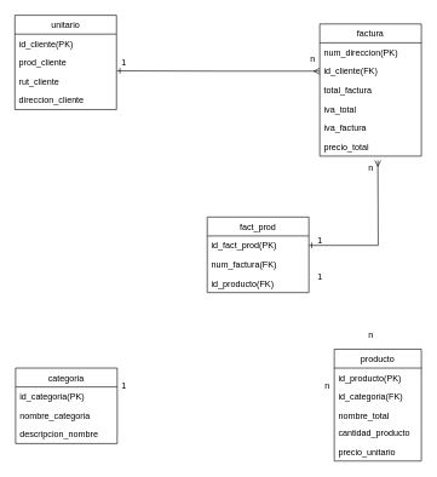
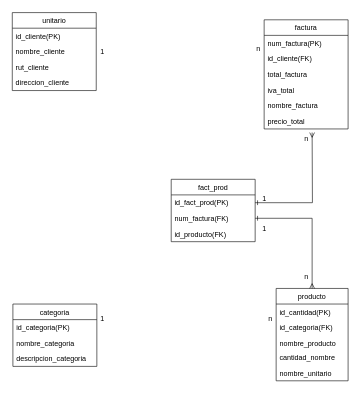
- <mxCell id="25" value="num_direccion(PK)" style="text;strokeColor=none;fillColor=none;align=left;verticalAlign=top;spacingLeft=4;spacingRight=4;overflow=hidden;rotatable=0;points=[[0,0.5],[1,0.5]];portConstraint=eastwest;" vertex="1" parent="24"><mxGeometry y="26" width="140" height="26" as="geometry" /></mxCell>
+ <mxCell id="25" value="num_factura(PK)" style="text;strokeColor=none;fillColor=none;align=left;verticalAlign=top;spacingLeft=4;spacingRight=4;overflow=hidden;rotatable=0;points=[[0,0.5],[1,0.5]];portConstraint=eastwest;" vertex="1" parent="24"><mxGeometry y="26" width="140" height="26" as="geometry" /></mxCell>
- <mxCell id="4" value="prod_cliente" style="text;strokeColor=none;fillColor=none;align=left;verticalAlign=top;spacingLeft=4;spacingRight=4;overflow=hidden;rotatable=0;points=[[0,0.5],[1,0.5]];portConstraint=eastwest;" vertex="1" parent="2"><mxGeometry y="52" width="140" height="26" as="geometry" /></mxCell>
+ <mxCell id="4" value="nombre_cliente" style="text;strokeColor=none;fillColor=none;align=left;verticalAlign=top;spacingLeft=4;spacingRight=4;overflow=hidden;rotatable=0;points=[[0,0.5],[1,0.5]];portConstraint=eastwest;" vertex="1" parent="2"><mxGeometry y="52" width="140" height="26" as="geometry" /></mxCell>
- <mxCell id="7" style="edgeStyle=orthogonalEdgeStyle;rounded=0;orthogonalLoop=1;jettySize=auto;html=1;entryX=1.005;entryY=-0.054;entryDx=0;entryDy=0;startArrow=ERmany;startFill=0;endArrow=ERone;endFill=0;entryPerimeter=0;" edge="1" parent="1" source="26" target="5"><mxGeometry relative="1" as="geometry"><mxPoint x="330" y="170" as="sourcePoint" /><mxPoint x="120" y="248.97" as="targetPoint" /></mxGeometry></mxCell>
- <mxCell id="29" value="iva_factura" style="text;strokeColor=none;fillColor=none;align=left;verticalAlign=top;spacingLeft=4;spacingRight=4;overflow=hidden;rotatable=0;points=[[0,0.5],[1,0.5]];portConstraint=eastwest;" vertex="1" parent="24"><mxGeometry y="130" width="140" height="26" as="geometry" /></mxCell>
+ <mxCell id="29" value="nombre_factura" style="text;strokeColor=none;fillColor=none;align=left;verticalAlign=top;spacingLeft=4;spacingRight=4;overflow=hidden;rotatable=0;points=[[0,0.5],[1,0.5]];portConstraint=eastwest;" vertex="1" parent="24"><mxGeometry y="130" width="140" height="26" as="geometry" /></mxCell>
+ <mxCell id="23" style="edgeStyle=orthogonalEdgeStyle;rounded=0;orthogonalLoop=1;jettySize=auto;html=1;startArrow=ERmany;startFill=0;endArrow=ERone;endFill=0;" edge="1" parent="1" source="12" target="20"><mxGeometry relative="1" as="geometry"><mxPoint x="520" y="470" as="sourcePoint" /><mxPoint x="440" y="289" as="targetPoint" /></mxGeometry></mxCell>
- <mxCell id="13" value="id_producto(PK)" style="text;strokeColor=none;fillColor=none;align=left;verticalAlign=top;spacingLeft=4;spacingRight=4;overflow=hidden;rotatable=0;points=[[0,0.5],[1,0.5]];portConstraint=eastwest;" vertex="1" parent="12"><mxGeometry y="26" width="120" height="26" as="geometry" /></mxCell>
+ <mxCell id="13" value="id_cantidad(PK)" style="text;strokeColor=none;fillColor=none;align=left;verticalAlign=top;spacingLeft=4;spacingRight=4;overflow=hidden;rotatable=0;points=[[0,0.5],[1,0.5]];portConstraint=eastwest;" vertex="1" parent="12"><mxGeometry y="26" width="120" height="26" as="geometry" /></mxCell>
- <mxCell id="15" value="nombre_total" style="text;strokeColor=none;fillColor=none;align=left;verticalAlign=top;spacingLeft=4;spacingRight=4;overflow=hidden;rotatable=0;points=[[0,0.5],[1,0.5]];portConstraint=eastwest;" vertex="1" parent="12"><mxGeometry y="78" width="120" height="24" as="geometry" /></mxCell>
+ <mxCell id="15" value="nombre_producto" style="text;strokeColor=none;fillColor=none;align=left;verticalAlign=top;spacingLeft=4;spacingRight=4;overflow=hidden;rotatable=0;points=[[0,0.5],[1,0.5]];portConstraint=eastwest;" vertex="1" parent="12"><mxGeometry y="78" width="120" height="24" as="geometry" /></mxCell>
- <mxCell id="16" value="cantidad_producto" style="text;strokeColor=none;fillColor=none;align=left;verticalAlign=top;spacingLeft=4;spacingRight=4;overflow=hidden;rotatable=0;points=[[0,0.5],[1,0.5]];portConstraint=eastwest;" vertex="1" parent="12"><mxGeometry y="102" width="120" height="26" as="geometry" /></mxCell>
+ <mxCell id="16" value="cantidad_nombre" style="text;strokeColor=none;fillColor=none;align=left;verticalAlign=top;spacingLeft=4;spacingRight=4;overflow=hidden;rotatable=0;points=[[0,0.5],[1,0.5]];portConstraint=eastwest;" vertex="1" parent="12"><mxGeometry y="102" width="120" height="26" as="geometry" /></mxCell>
- <mxCell id="11" value="descripcion_nombre" style="text;strokeColor=none;fillColor=none;align=left;verticalAlign=top;spacingLeft=4;spacingRight=4;overflow=hidden;rotatable=0;points=[[0,0.5],[1,0.5]];portConstraint=eastwest;" vertex="1" parent="8"><mxGeometry y="78" width="140" height="26" as="geometry" /></mxCell>
+ <mxCell id="11" value="descripcion_categoria" style="text;strokeColor=none;fillColor=none;align=left;verticalAlign=top;spacingLeft=4;spacingRight=4;overflow=hidden;rotatable=0;points=[[0,0.5],[1,0.5]];portConstraint=eastwest;" vertex="1" parent="8"><mxGeometry y="78" width="140" height="26" as="geometry" /></mxCell>
- <mxCell id="17" value="precio_unitario" style="text;strokeColor=none;fillColor=none;align=left;verticalAlign=top;spacingLeft=4;spacingRight=4;overflow=hidden;rotatable=0;points=[[0,0.5],[1,0.5]];portConstraint=eastwest;" vertex="1" parent="12"><mxGeometry y="128" width="120" height="26" as="geometry" /></mxCell>
+ <mxCell id="17" value="nombre_unitario" style="text;strokeColor=none;fillColor=none;align=left;verticalAlign=top;spacingLeft=4;spacingRight=4;overflow=hidden;rotatable=0;points=[[0,0.5],[1,0.5]];portConstraint=eastwest;" vertex="1" parent="12"><mxGeometry y="128" width="120" height="26" as="geometry" /></mxCell>
